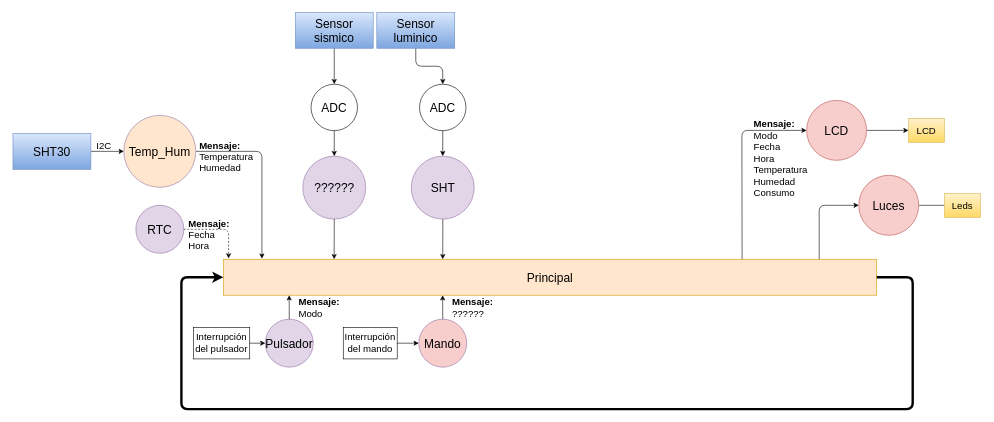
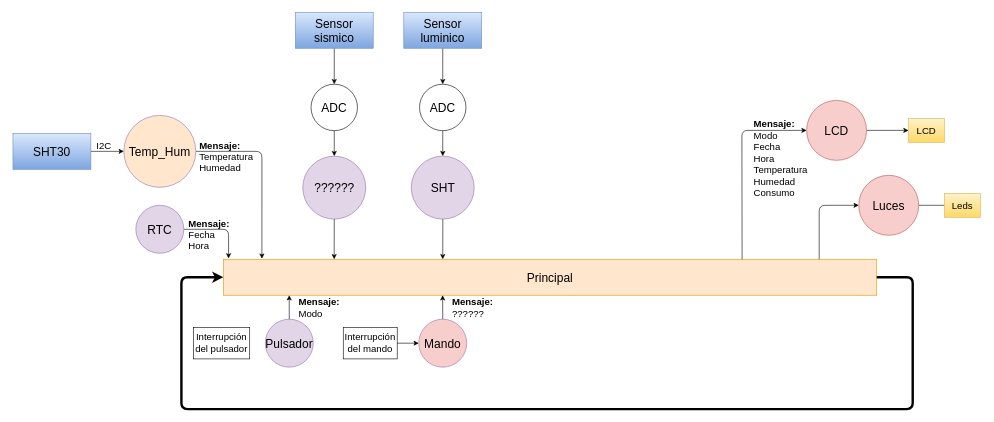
- <mxCell id="39" value="&lt;span style=&quot;font-size: 20px&quot;&gt;Sensor luminico&lt;/span&gt;" style="rounded=0;whiteSpace=wrap;html=1;gradientColor=#7ea6e0;fillColor=#dae8fc;strokeColor=#6c8ebf;" vertex="1" parent="1"><mxGeometry x="627" y="20" width="130" height="60" as="geometry" /></mxCell>
+ <mxCell id="39" value="&lt;span style=&quot;font-size: 20px&quot;&gt;Sensor luminico&lt;/span&gt;" style="rounded=0;whiteSpace=wrap;html=1;gradientColor=#7ea6e0;fillColor=#dae8fc;strokeColor=#6c8ebf;" vertex="1" parent="1"><mxGeometry x="672" y="20" width="130" height="60" as="geometry" /></mxCell>
- <mxCell id="3" style="edgeStyle=orthogonalEdgeStyle;rounded=1;orthogonalLoop=1;jettySize=auto;html=1;entryX=0.008;entryY=-0.022;entryDx=0;entryDy=0;entryPerimeter=0;strokeWidth=1;dashed=1;" parent="1" source="4" target="2" edge="1"><mxGeometry relative="1" as="geometry" /></mxCell>
+ <mxCell id="3" style="edgeStyle=orthogonalEdgeStyle;rounded=1;orthogonalLoop=1;jettySize=auto;html=1;entryX=0.008;entryY=-0.022;entryDx=0;entryDy=0;entryPerimeter=0;strokeWidth=1;" parent="1" source="4" target="2" edge="1"><mxGeometry relative="1" as="geometry" /></mxCell>
- <mxCell id="11" style="edgeStyle=orthogonalEdgeStyle;rounded=1;orthogonalLoop=1;jettySize=auto;html=1;entryX=0;entryY=0.5;entryDx=0;entryDy=0;strokeWidth=1;exitX=1;exitY=0.5;exitDx=0;exitDy=0;" parent="1" target="7" edge="1" source="12"><mxGeometry relative="1" as="geometry"><mxPoint x="461" y="597" as="sourcePoint" /></mxGeometry></mxCell>
